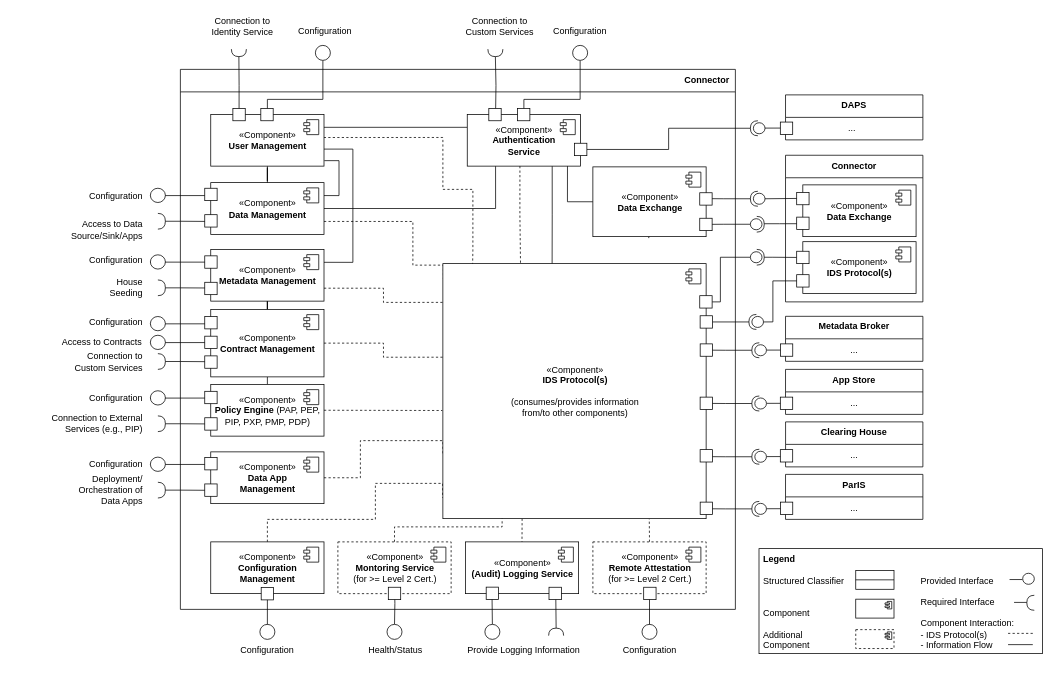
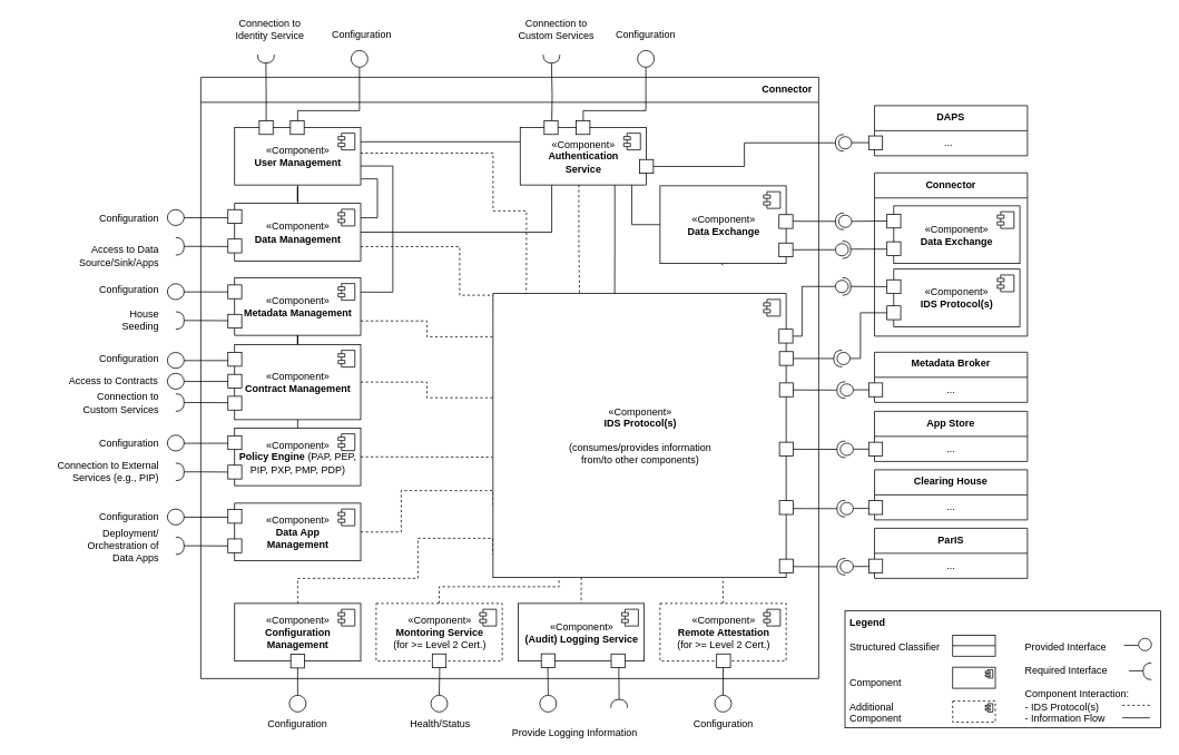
- <mxCell id="22" value="Provide Logging Information" style="text;html=1;strokeColor=none;fillColor=none;align=center;verticalAlign=middle;whiteSpace=wrap;rounded=0;" parent="1" vertex="1"><mxGeometry x="620" y="852" width="156" height="30" as="geometry" /></mxCell>
+ <mxCell id="22" value="Provide Logging Information" style="text;html=1;strokeColor=none;fillColor=none;align=center;verticalAlign=middle;whiteSpace=wrap;rounded=0;" parent="1" vertex="1"><mxGeometry x="610" y="862" width="156" height="30" as="geometry" /></mxCell>
